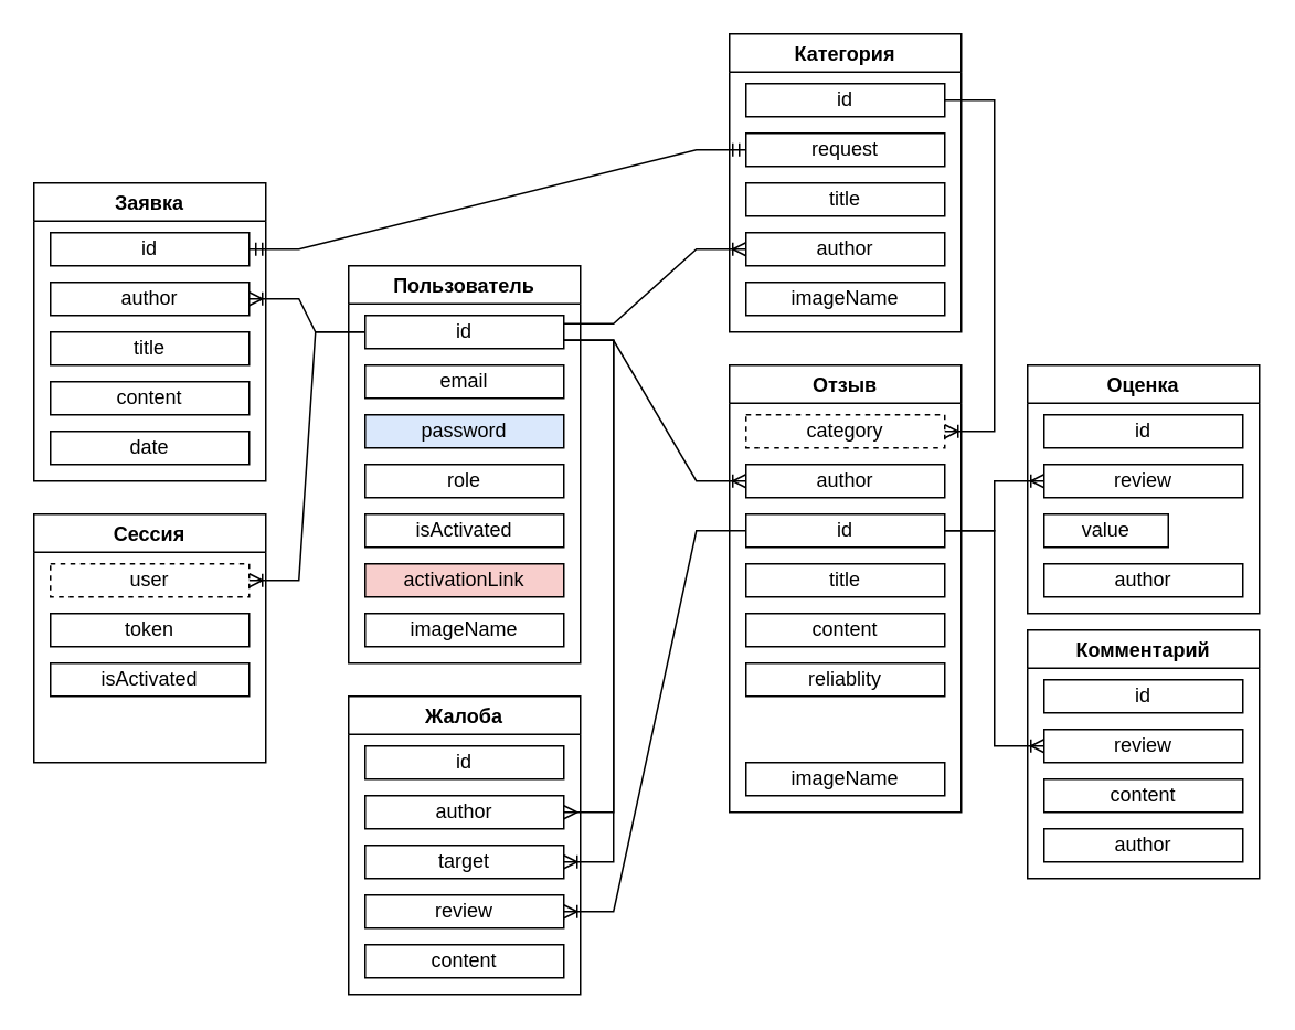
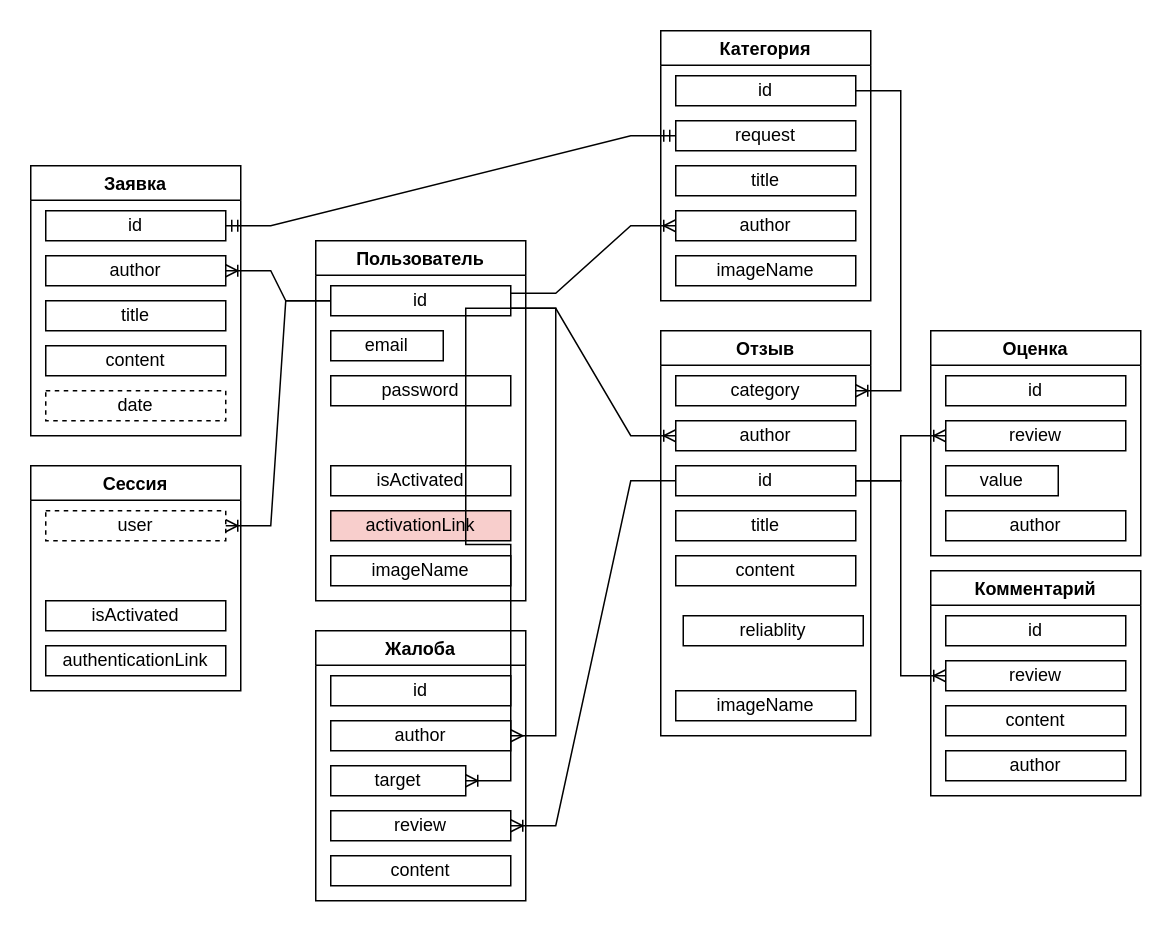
- <mxCell id="9" value="email" style="rounded=0;whiteSpace=wrap;html=1;" parent="7" vertex="1"><mxGeometry x="10" y="60" width="120" height="20" as="geometry" /></mxCell>
+ <mxCell id="9" value="email" style="rounded=0;whiteSpace=wrap;html=1;" parent="7" vertex="1"><mxGeometry x="10" y="60" width="75" height="20" as="geometry" /></mxCell>
- <mxCell id="10" value="password" style="rounded=0;whiteSpace=wrap;html=1;fillColor=#dae8fc;" parent="7" vertex="1"><mxGeometry x="10" y="90" width="120" height="20" as="geometry" /></mxCell>
+ <mxCell id="10" value="password" style="rounded=0;whiteSpace=wrap;html=1;" parent="7" vertex="1"><mxGeometry x="10" y="90" width="120" height="20" as="geometry" /></mxCell>
- <mxCell id="21" value="category" style="rounded=0;whiteSpace=wrap;html=1;dashed=1;" parent="16" vertex="1"><mxGeometry x="10" y="30" width="120" height="20" as="geometry" /></mxCell>
+ <mxCell id="21" value="category" style="rounded=0;whiteSpace=wrap;html=1;" parent="16" vertex="1"><mxGeometry x="10" y="30" width="120" height="20" as="geometry" /></mxCell>
- <mxCell id="42" value="date" style="rounded=0;whiteSpace=wrap;html=1;" parent="37" vertex="1"><mxGeometry x="10" y="150" width="120" height="20" as="geometry" /></mxCell>
+ <mxCell id="42" value="date" style="rounded=0;whiteSpace=wrap;html=1;dashed=1;" parent="37" vertex="1"><mxGeometry x="10" y="150" width="120" height="20" as="geometry" /></mxCell>
- <mxCell id="13" value="role" style="rounded=0;whiteSpace=wrap;html=1;" parent="7" vertex="1"><mxGeometry x="10" y="120" width="120" height="20" as="geometry" /></mxCell>
- <mxCell id="4" value="token" style="rounded=0;whiteSpace=wrap;html=1;" parent="2" vertex="1"><mxGeometry x="10" y="60" width="120" height="20" as="geometry" /></mxCell>
- <mxCell id="22" value="reliablity" style="rounded=0;whiteSpace=wrap;html=1;" parent="16" vertex="1"><mxGeometry x="10" y="180" width="120" height="20" as="geometry" /></mxCell>
+ <mxCell id="22" value="reliablity" style="rounded=0;whiteSpace=wrap;html=1;" parent="16" vertex="1"><mxGeometry x="15" y="190" width="120" height="20" as="geometry" /></mxCell>
+ <mxCell id="6" value="authenticationLink" style="rounded=0;whiteSpace=wrap;html=1;" parent="2" vertex="1"><mxGeometry x="10" y="120" width="120" height="20" as="geometry" /></mxCell>
- <mxCell id="47" value="target" style="rounded=0;whiteSpace=wrap;html=1;" parent="44" vertex="1"><mxGeometry x="10" y="90" width="120" height="20" as="geometry" /></mxCell>
+ <mxCell id="47" value="target" style="rounded=0;whiteSpace=wrap;html=1;" parent="44" vertex="1"><mxGeometry x="10" y="90" width="90" height="20" as="geometry" /></mxCell>
